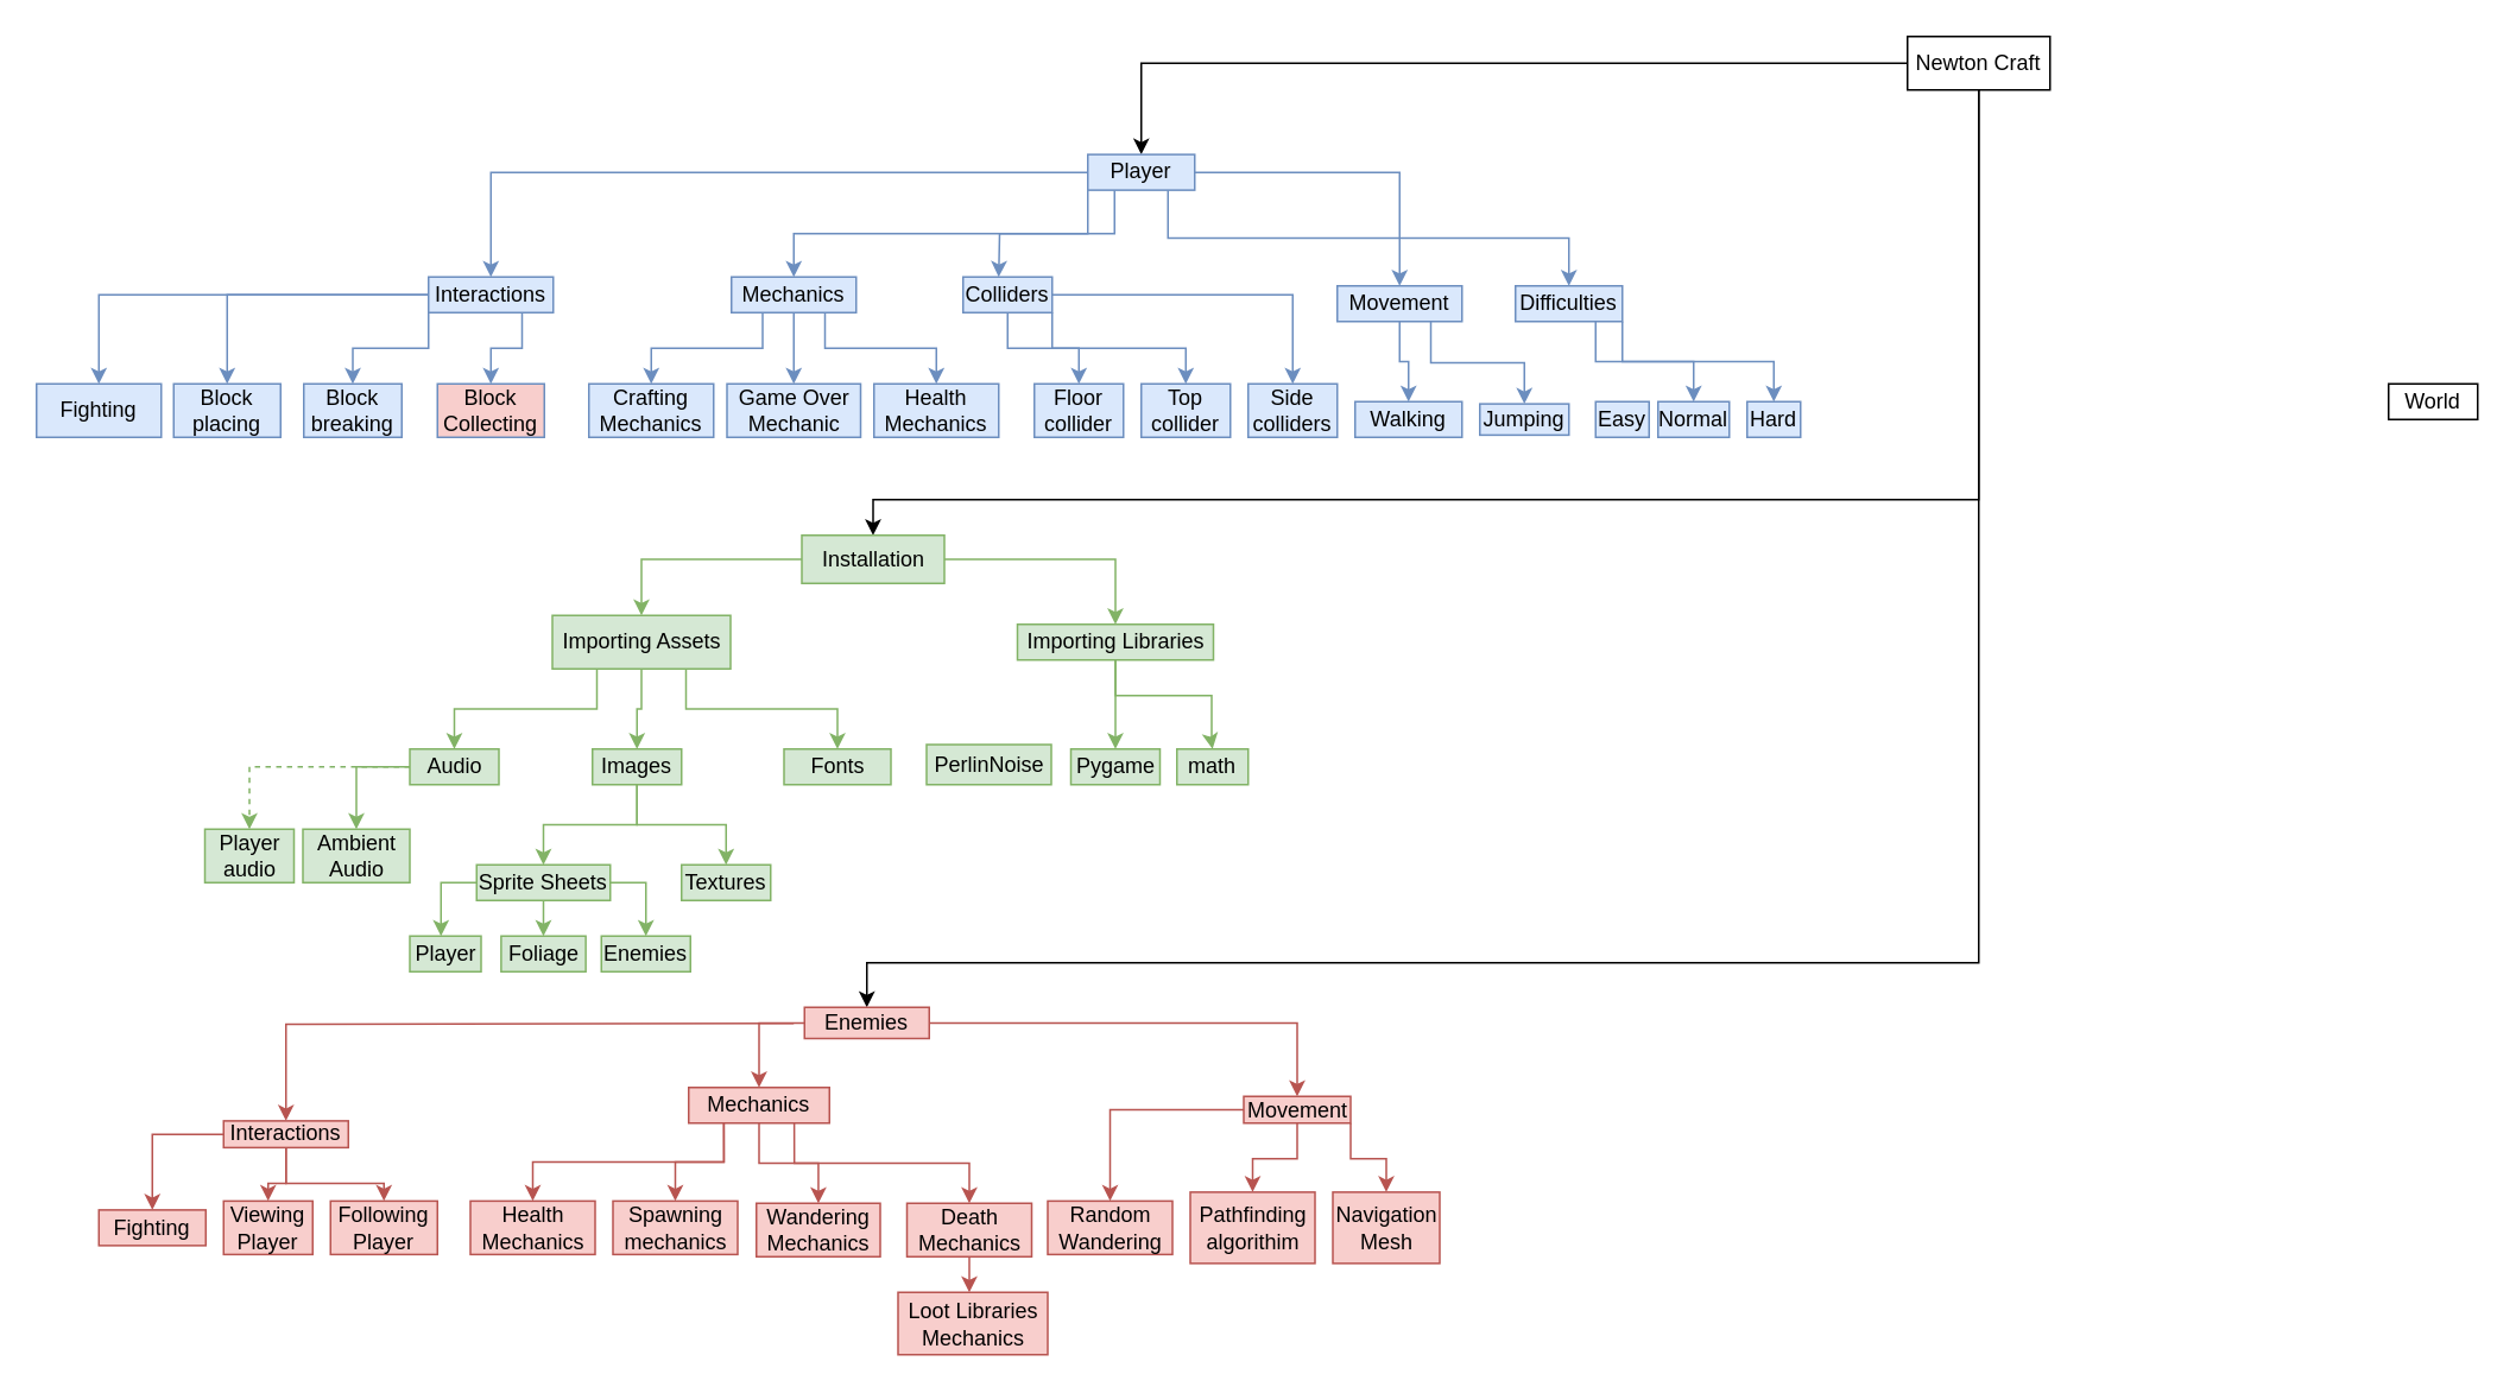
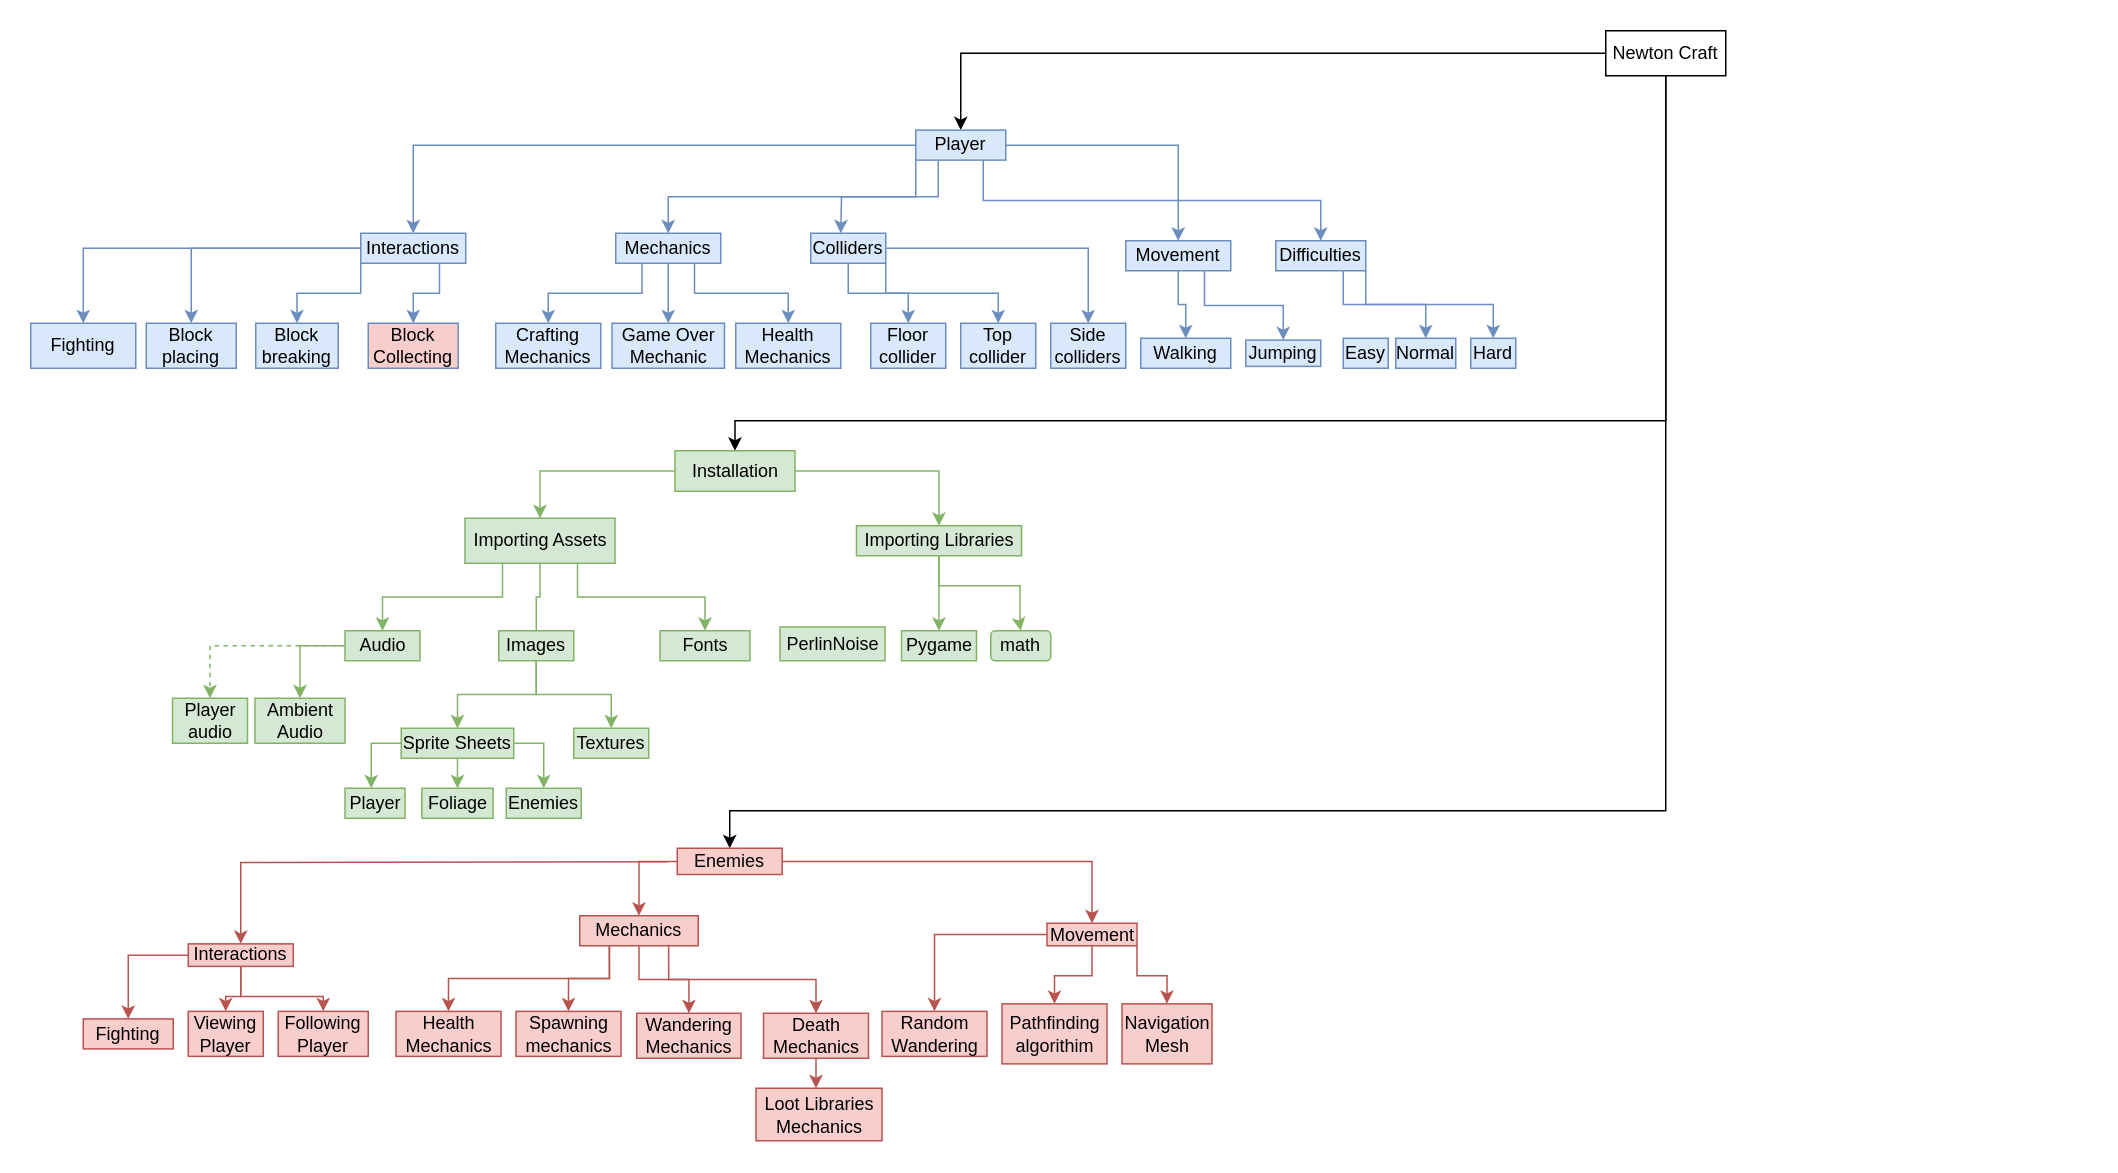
- <mxCell id="15" value="World" style="whiteSpace=wrap;html=1;rounded=0;" vertex="1" parent="1"><mxGeometry x="1340" y="215" width="50" height="20" as="geometry" /></mxCell>
- <mxCell id="55" style="edgeStyle=orthogonalEdgeStyle;rounded=0;orthogonalLoop=1;jettySize=auto;html=1;fillColor=#d5e8d4;strokeColor=#82b366;" edge="1" parent="1" source="57" target="63"><mxGeometry relative="1" as="geometry"><mxPoint x="359.5" y="400" as="targetPoint" /></mxGeometry></mxCell>
+ <mxCell id="55" style="edgeStyle=orthogonalEdgeStyle;rounded=0;orthogonalLoop=1;jettySize=auto;html=1;fillColor=#d5e8d4;strokeColor=#82b366;endArrow=none;" edge="1" parent="1" source="57" target="63"><mxGeometry relative="1" as="geometry"><mxPoint x="359.5" y="400" as="targetPoint" /></mxGeometry></mxCell>
- <mxCell id="80" value="math" style="rounded=0;whiteSpace=wrap;html=1;fillColor=#d5e8d4;strokeColor=#82b366;" vertex="1" parent="1"><mxGeometry x="660" y="420" width="40" height="20" as="geometry" /></mxCell>
+ <mxCell id="80" value="math" style="whiteSpace=wrap;html=1;fillColor=#d5e8d4;strokeColor=#82b366;rounded=1;" vertex="1" parent="1"><mxGeometry x="660" y="420" width="40" height="20" as="geometry" /></mxCell>
